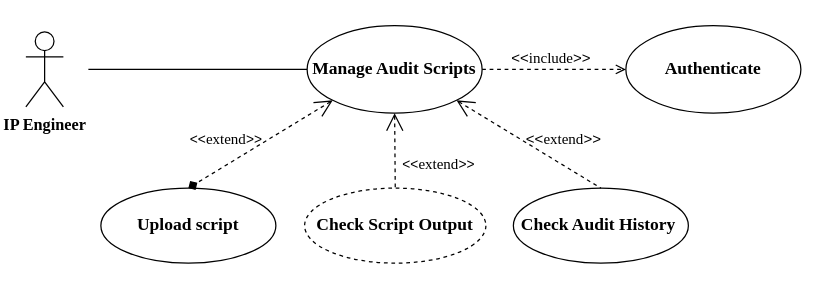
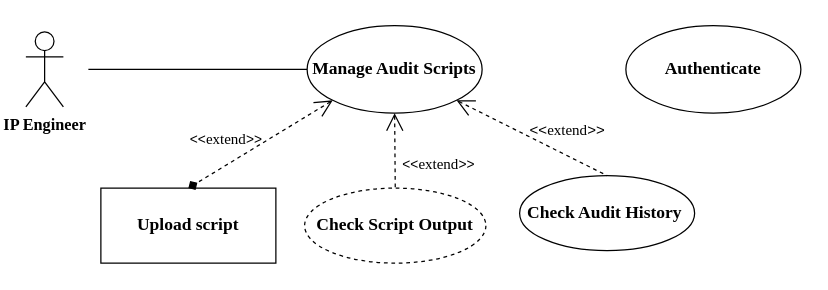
- <mxCell id="5" value="&lt;font style=&quot;font-size: 12px&quot;&gt;&amp;lt;&amp;lt;&lt;font face=&quot;Old Standard TT&quot; style=&quot;font-size: 12px&quot;&gt;include&lt;/font&gt;&amp;gt;&amp;gt;&lt;/font&gt;" style="edgeStyle=none;html=1;endArrow=open;verticalAlign=bottom;dashed=1;labelBackgroundColor=none;exitX=1;exitY=0.5;exitDx=0;exitDy=0;entryX=0;entryY=0.5;entryDx=0;entryDy=0;" parent="1" source="4" target="3" edge="1"><mxGeometry x="-0.043" width="160" relative="1" as="geometry"><mxPoint x="490" y="70" as="sourcePoint" /><mxPoint x="540" y="55" as="targetPoint" /><Array as="points" /><mxPoint as="offset" /></mxGeometry></mxCell>
- <mxCell id="7" value="&lt;font face=&quot;Old Standard TT&quot; size=&quot;1&quot;&gt;&lt;b style=&quot;font-size: 14px&quot;&gt;Upload script&lt;/b&gt;&lt;/font&gt;" style="ellipse;whiteSpace=wrap;html=1;fillColor=none;" parent="1" vertex="1"><mxGeometry x="80" y="150" width="140" height="60" as="geometry" /></mxCell>
+ <mxCell id="7" value="&lt;font face=&quot;Old Standard TT&quot; size=&quot;1&quot;&gt;&lt;b style=&quot;font-size: 14px&quot;&gt;Upload script&lt;/b&gt;&lt;/font&gt;" style="whiteSpace=wrap;html=1;fillColor=none;rounded=0;" parent="1" vertex="1"><mxGeometry x="80" y="150" width="140" height="60" as="geometry" /></mxCell>
- <mxCell id="8" value="&lt;font face=&quot;Old Standard TT&quot; size=&quot;1&quot;&gt;&lt;b style=&quot;font-size: 14px&quot;&gt;Check Audit History&amp;nbsp;&lt;/b&gt;&lt;/font&gt;" style="ellipse;whiteSpace=wrap;html=1;fillColor=none;" parent="1" vertex="1"><mxGeometry x="410" y="150" width="140" height="60" as="geometry" /></mxCell>
+ <mxCell id="8" value="&lt;font face=&quot;Old Standard TT&quot; size=&quot;1&quot;&gt;&lt;b style=&quot;font-size: 14px&quot;&gt;Check Audit History&amp;nbsp;&lt;/b&gt;&lt;/font&gt;" style="ellipse;whiteSpace=wrap;html=1;fillColor=none;" parent="1" vertex="1"><mxGeometry x="415" y="140" width="140" height="60" as="geometry" /></mxCell>
